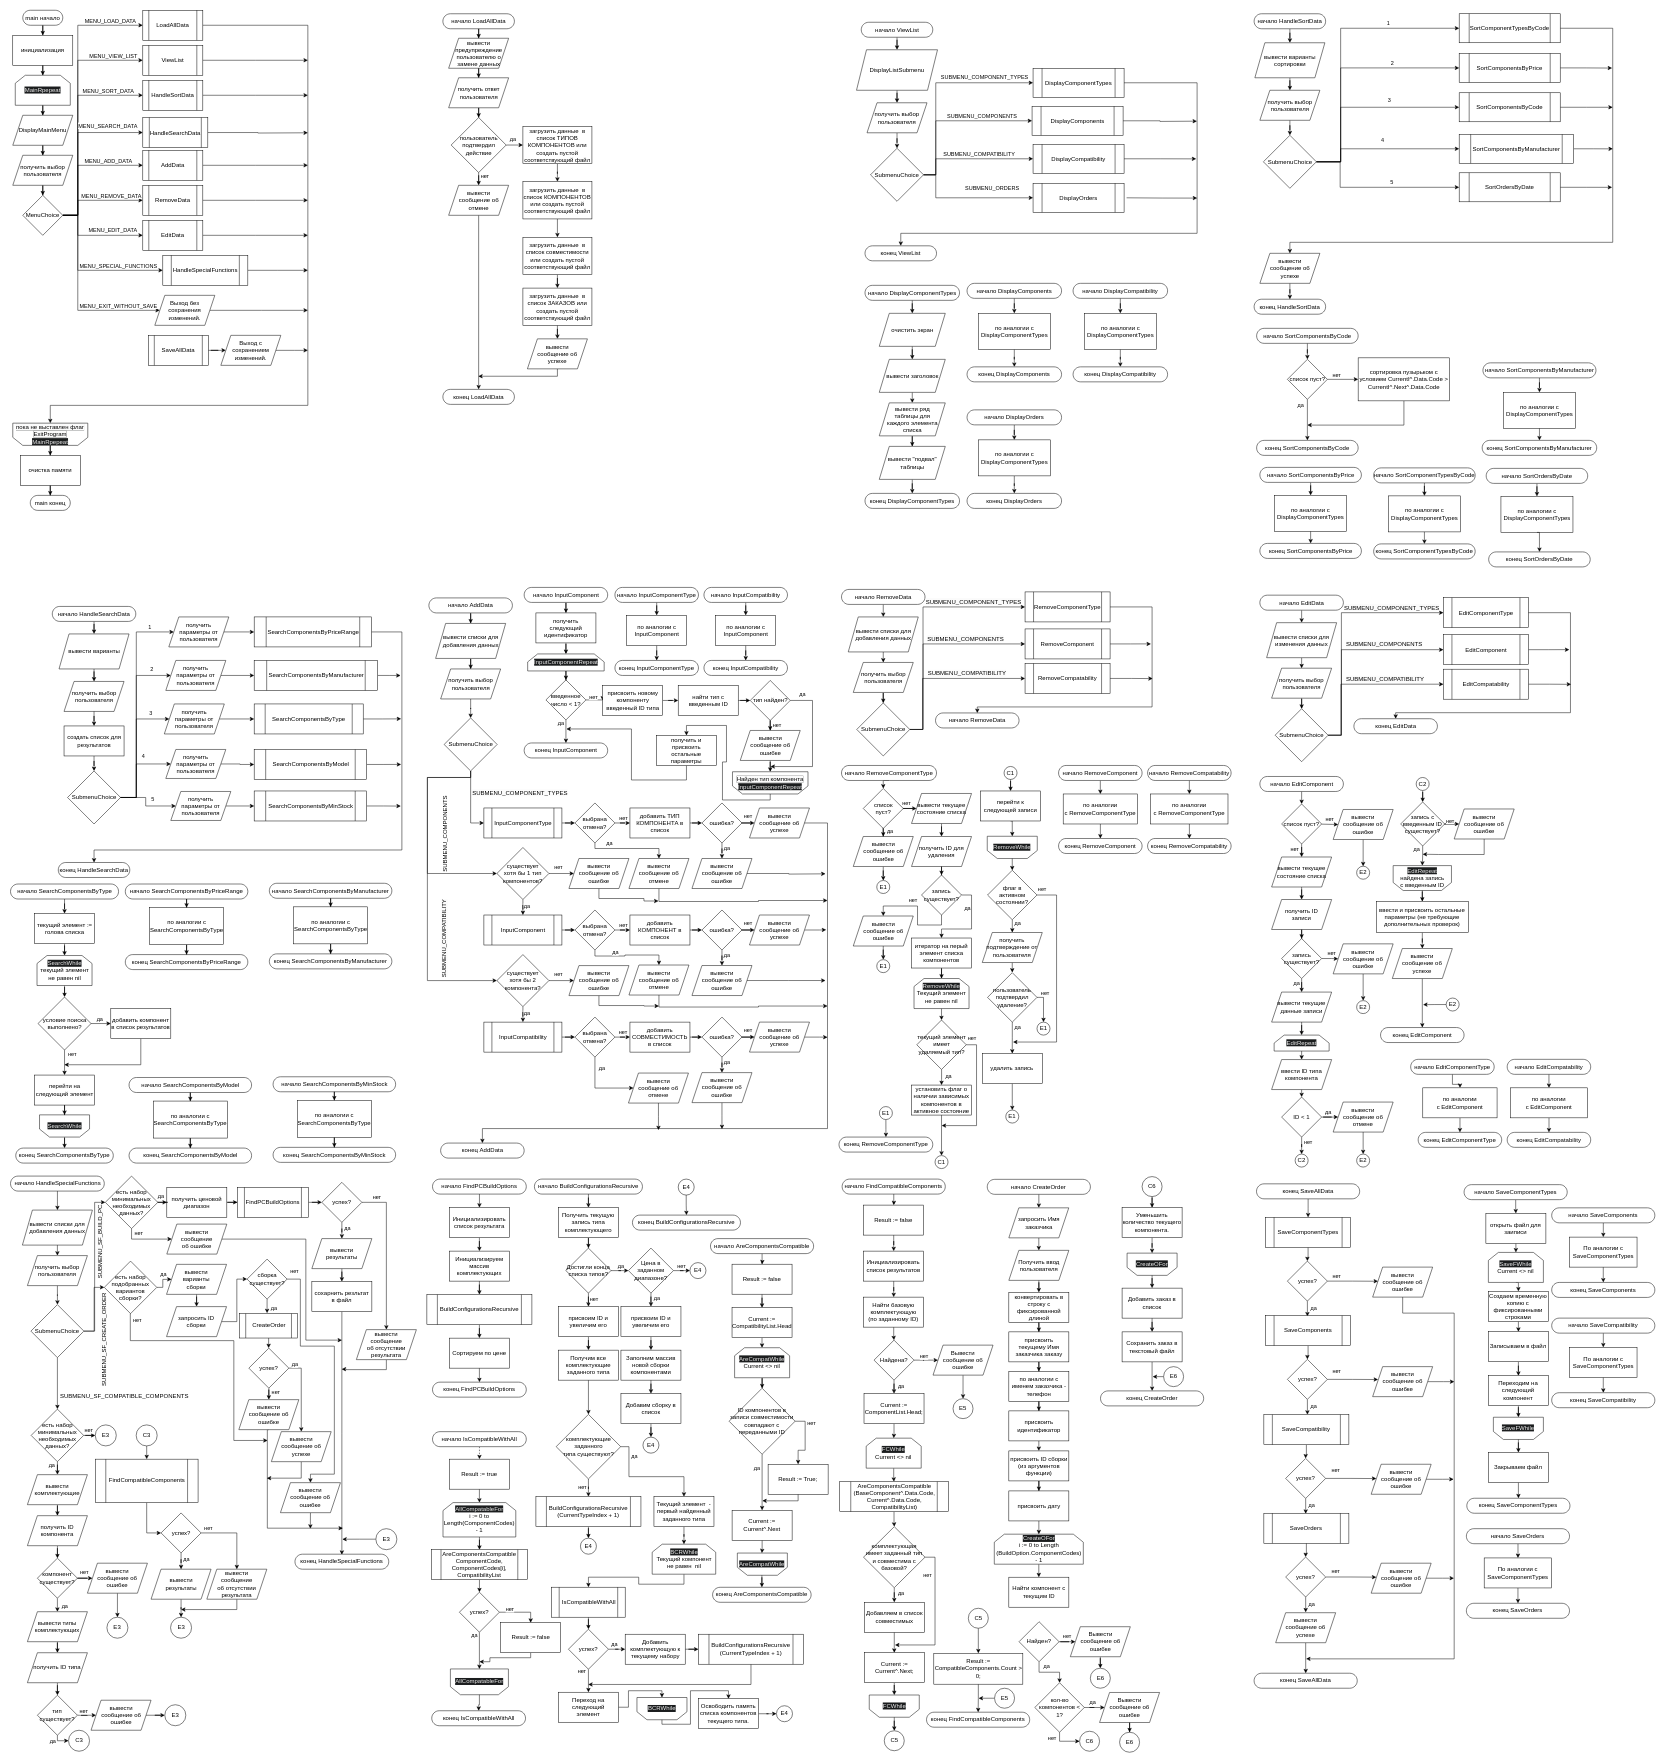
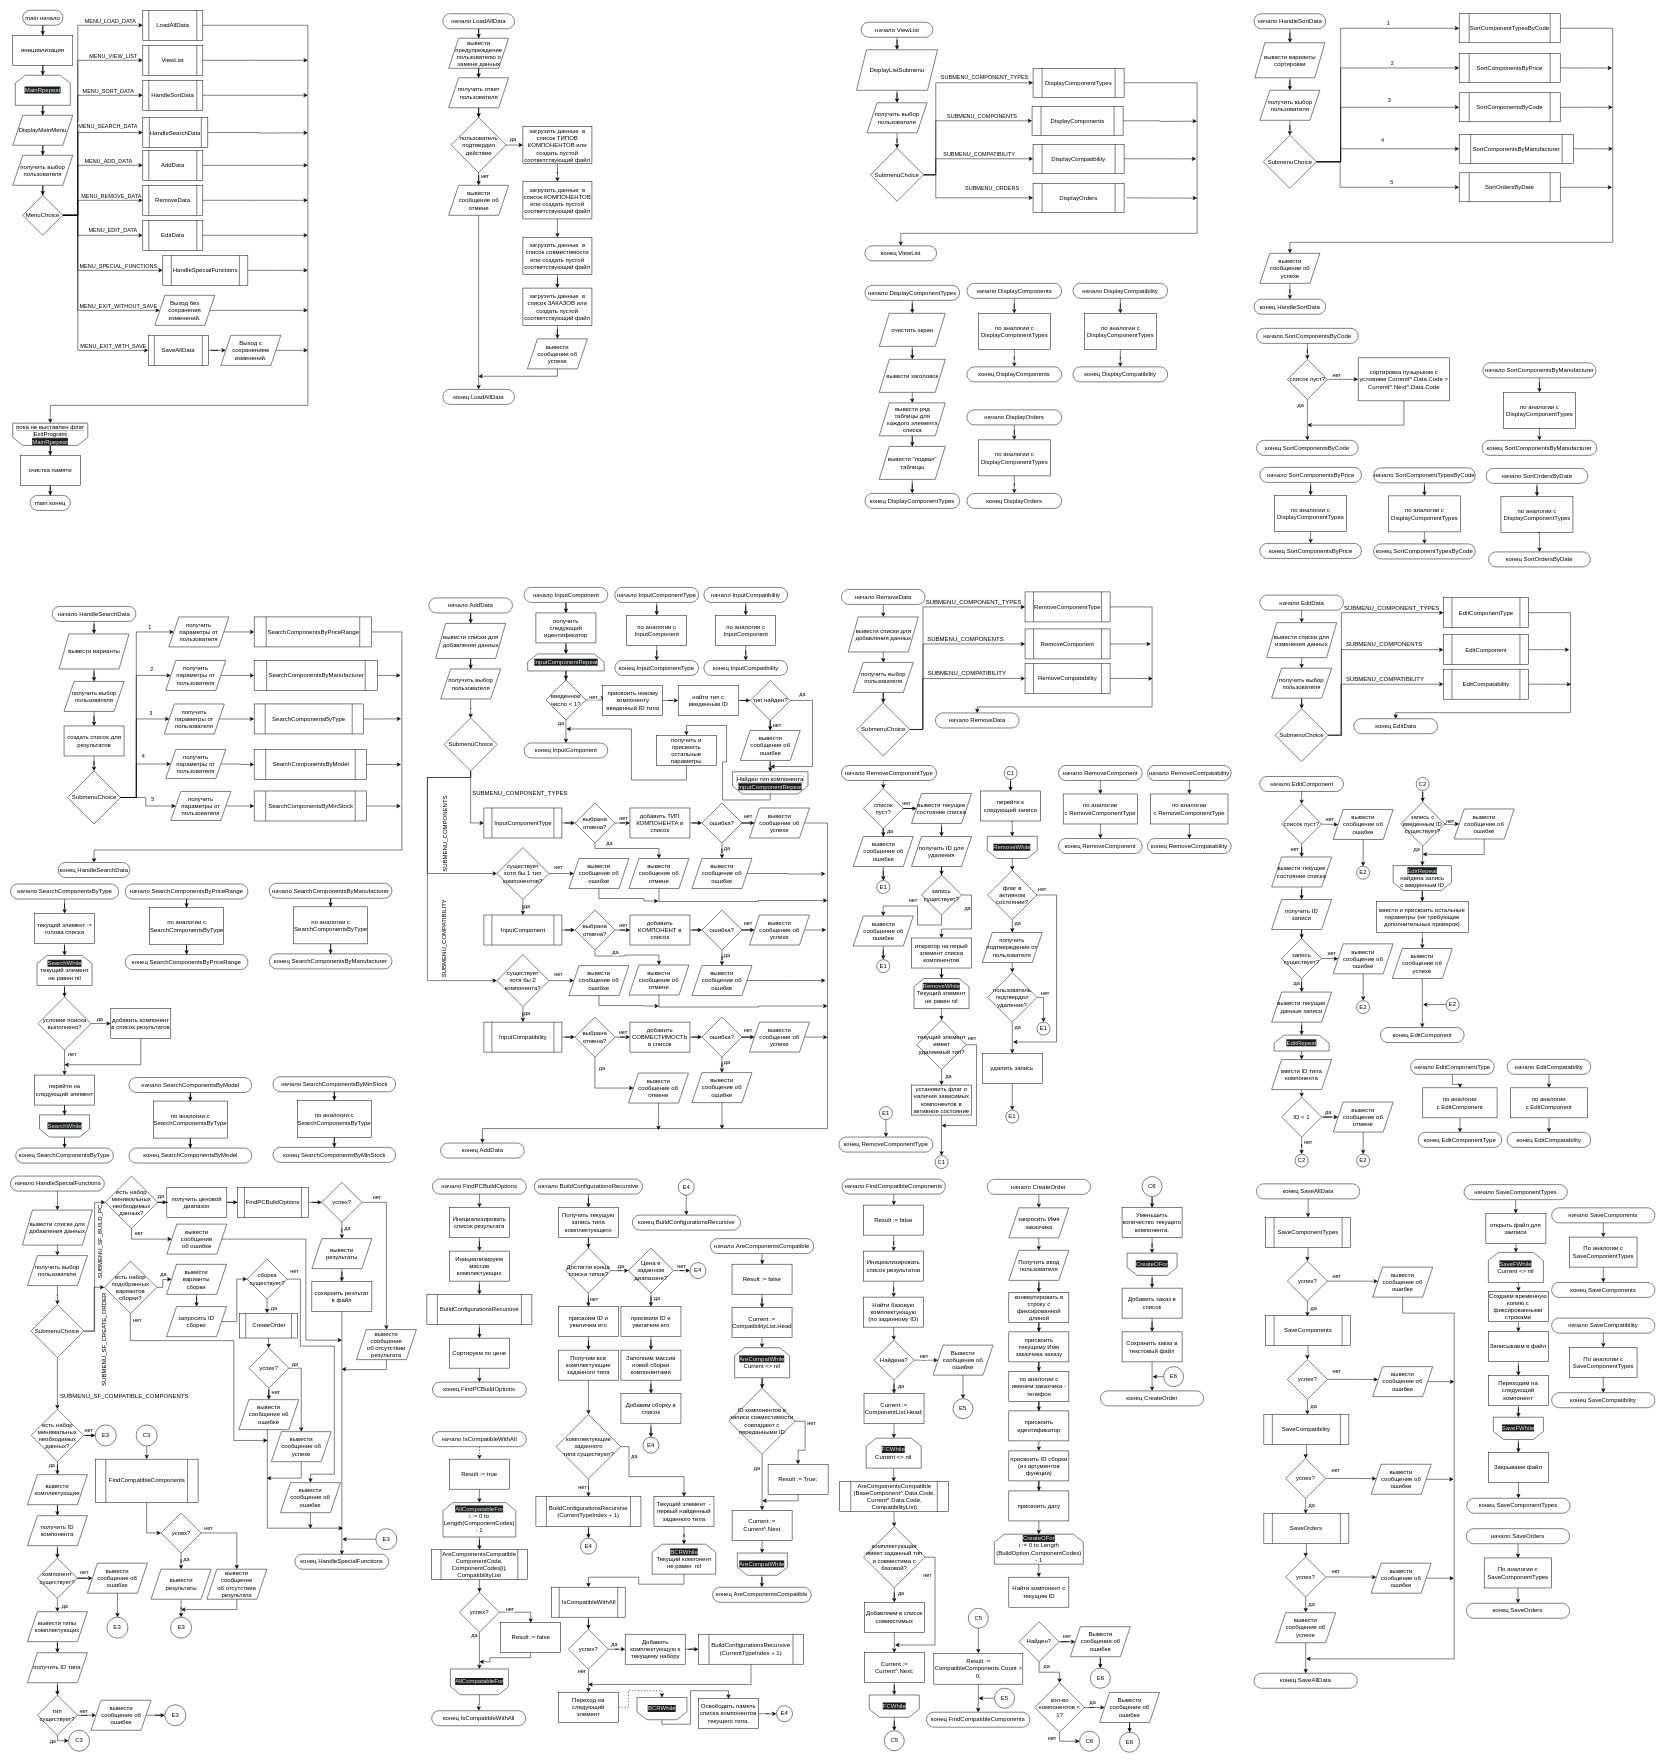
+ <mxCell id="30" style="edgeStyle=orthogonalEdgeStyle;rounded=0;orthogonalLoop=1;jettySize=auto;html=1;exitX=1;exitY=0.5;exitDx=0;exitDy=0;entryX=0;entryY=0.5;entryDx=0;entryDy=0;" parent="1" source="32" target="52" edge="1"><mxGeometry relative="1" as="geometry"><Array as="points"><mxPoint x="155" y="430" /><mxPoint x="155" y="700" /></Array></mxGeometry></mxCell>
+ <mxCell id="31" value="MENU_EXIT_WITH_SAVE" style="edgeLabel;html=1;align=center;verticalAlign=middle;resizable=0;points=[];" parent="30" vertex="1" connectable="0"><mxGeometry x="0.692" y="1" relative="1" as="geometry"><mxPoint x="-3" y="-9" as="offset" /></mxGeometry></mxCell>
- <mxCell id="727" value="" style="edgeStyle=orthogonalEdgeStyle;rounded=0;orthogonalLoop=1;jettySize=auto;html=1;entryX=0.5;entryY=0;entryDx=0;entryDy=0;" edge="1" parent="1" source="728" target="737"><mxGeometry relative="1" as="geometry"><Array as="points"><mxPoint x="1256" y="3413" /><mxPoint x="1256" y="3380" /><mxPoint x="1323" y="3380" /></Array></mxGeometry></mxCell>
+ <mxCell id="727" value="" style="edgeStyle=orthogonalEdgeStyle;rounded=0;orthogonalLoop=1;jettySize=auto;html=1;entryX=0.5;entryY=0;entryDx=0;entryDy=0;dashed=1;" edge="1" parent="1" source="728" target="737"><mxGeometry relative="1" as="geometry"><Array as="points"><mxPoint x="1256" y="3413" /><mxPoint x="1256" y="3380" /><mxPoint x="1323" y="3380" /></Array></mxGeometry></mxCell>
